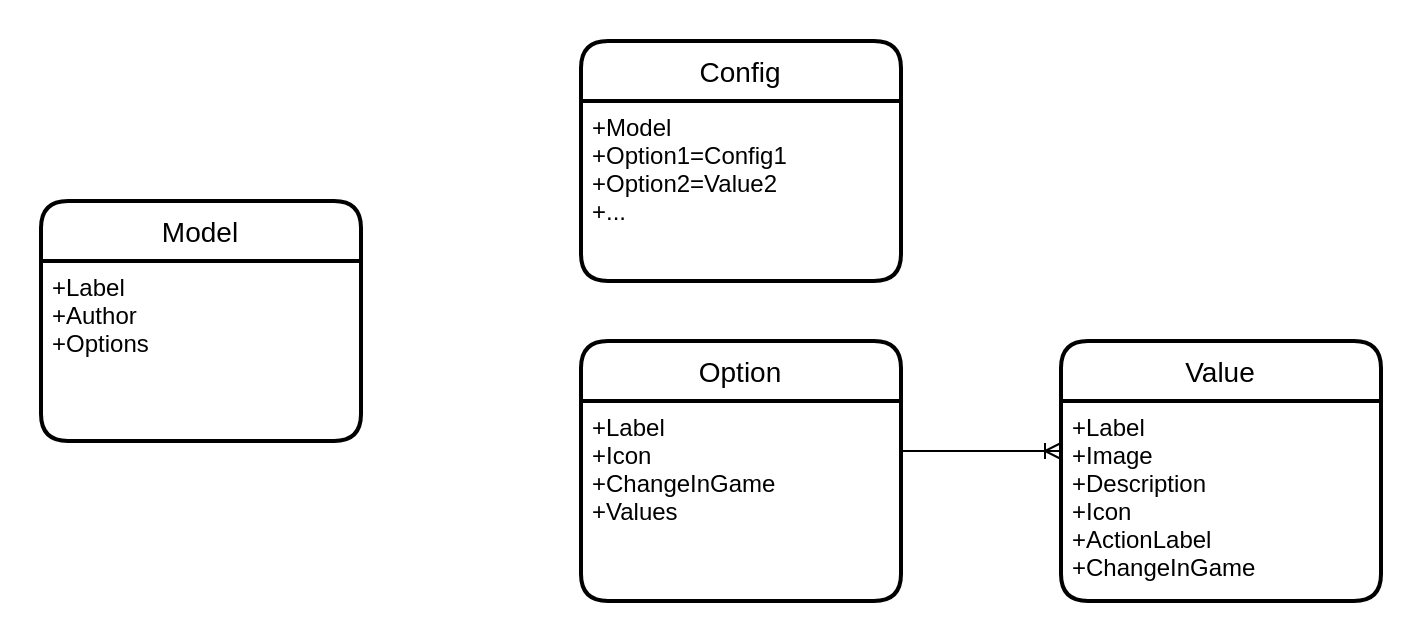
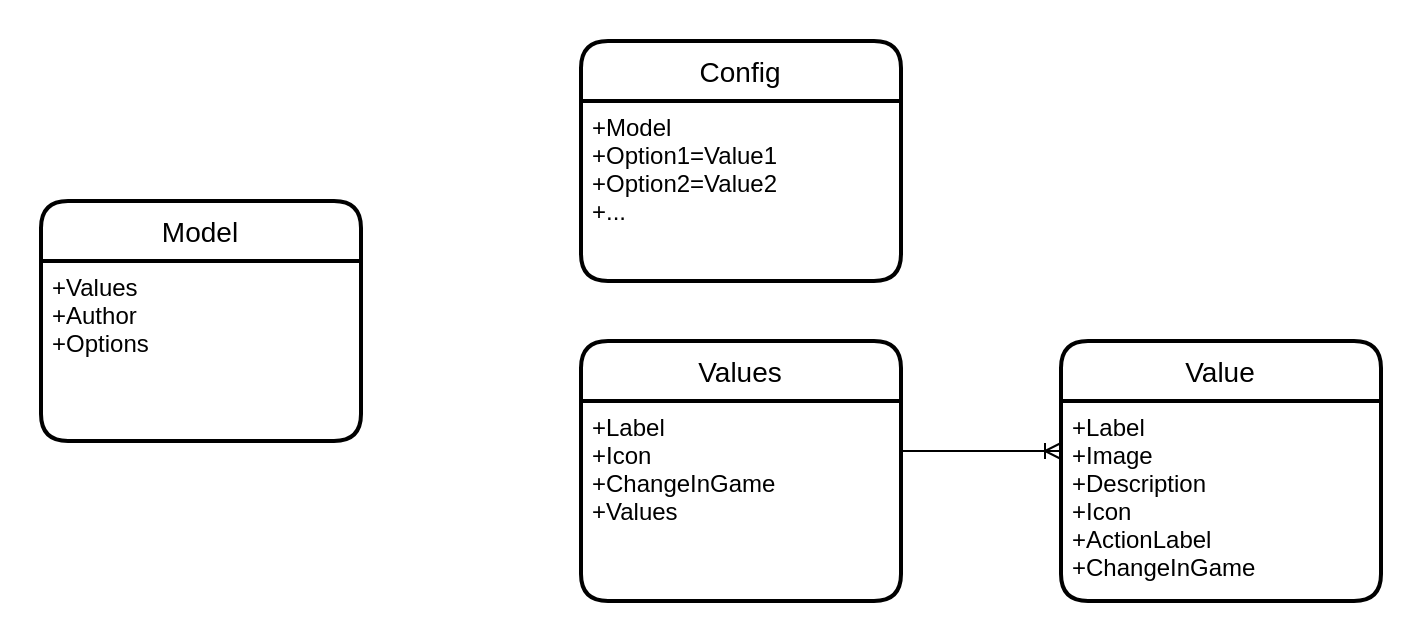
- <mxCell id="5" value="+Model&#10;+Option1=Config1&#10;+Option2=Value2&#10;+...&#10;" style="align=left;strokeColor=none;fillColor=none;spacingLeft=4;fontSize=12;verticalAlign=top;resizable=0;rotatable=0;part=1;" vertex="1" parent="4"><mxGeometry y="30" width="160" height="90" as="geometry" /></mxCell>
+ <mxCell id="5" value="+Model&#10;+Option1=Value1&#10;+Option2=Value2&#10;+...&#10;" style="align=left;strokeColor=none;fillColor=none;spacingLeft=4;fontSize=12;verticalAlign=top;resizable=0;rotatable=0;part=1;" vertex="1" parent="4"><mxGeometry y="30" width="160" height="90" as="geometry" /></mxCell>
- <mxCell id="3" value="+Label&#10;+Author&#10;+Options&#10;" style="align=left;strokeColor=none;fillColor=none;spacingLeft=4;fontSize=12;verticalAlign=top;resizable=0;rotatable=0;part=1;" vertex="1" parent="2"><mxGeometry y="30" width="160" height="90" as="geometry" /></mxCell>
+ <mxCell id="3" value="+Values&#10;+Author&#10;+Options&#10;" style="align=left;strokeColor=none;fillColor=none;spacingLeft=4;fontSize=12;verticalAlign=top;resizable=0;rotatable=0;part=1;" vertex="1" parent="2"><mxGeometry y="30" width="160" height="90" as="geometry" /></mxCell>
- <mxCell id="6" value="Option" style="swimlane;childLayout=stackLayout;horizontal=1;startSize=30;horizontalStack=0;rounded=1;fontSize=14;fontStyle=0;strokeWidth=2;resizeParent=0;resizeLast=1;shadow=0;dashed=0;align=center;" vertex="1" parent="1"><mxGeometry x="290" y="170" width="160" height="130" as="geometry" /></mxCell>
+ <mxCell id="6" value="Values" style="swimlane;childLayout=stackLayout;horizontal=1;startSize=30;horizontalStack=0;rounded=1;fontSize=14;fontStyle=0;strokeWidth=2;resizeParent=0;resizeLast=1;shadow=0;dashed=0;align=center;" vertex="1" parent="1"><mxGeometry x="290" y="170" width="160" height="130" as="geometry" /></mxCell>
